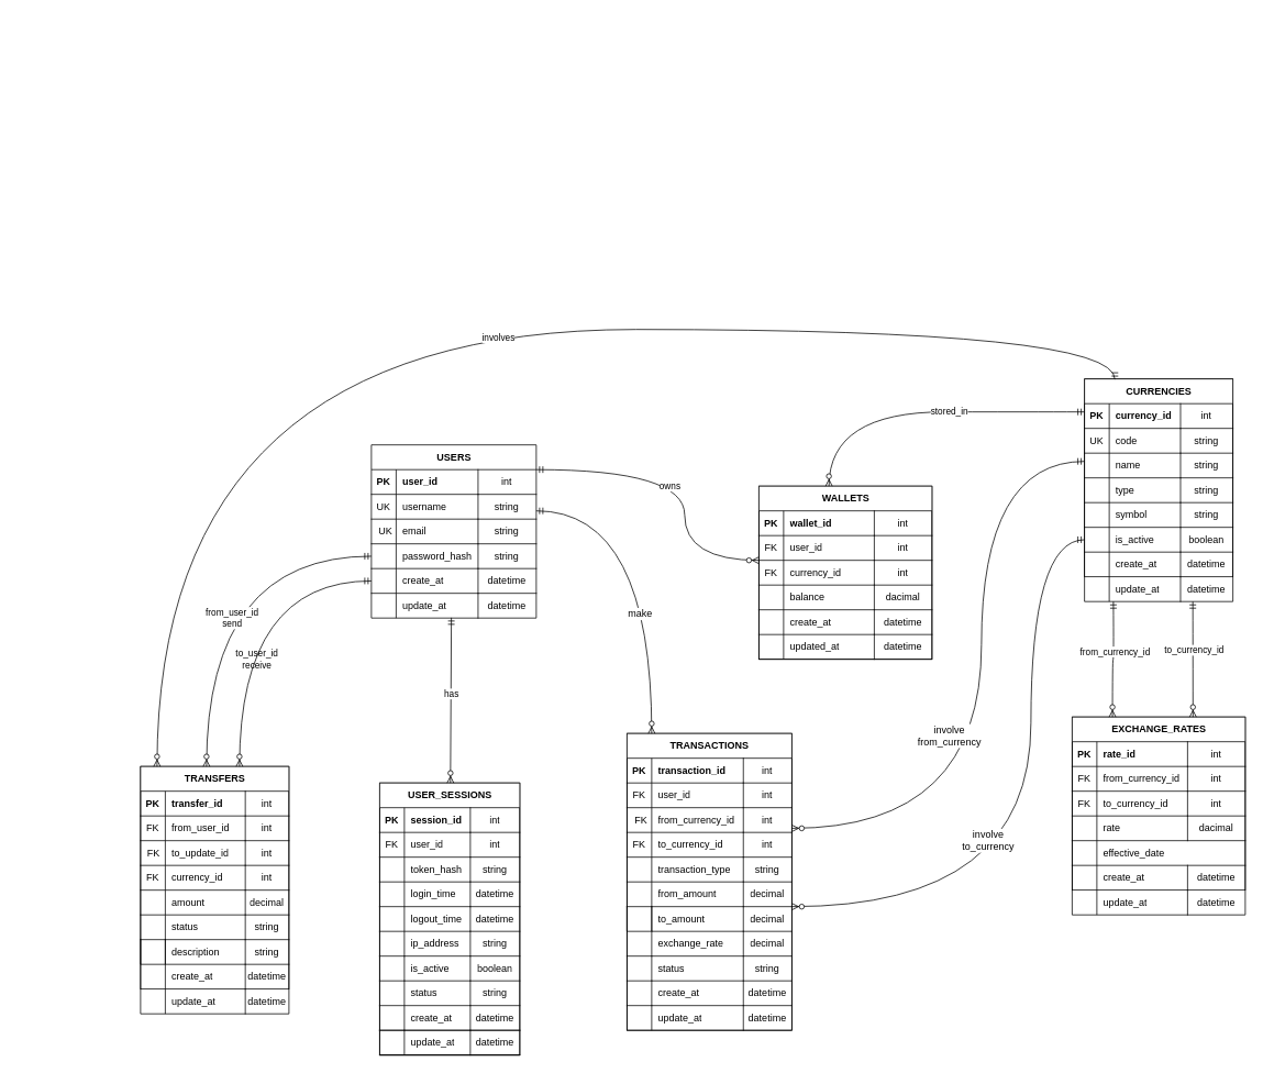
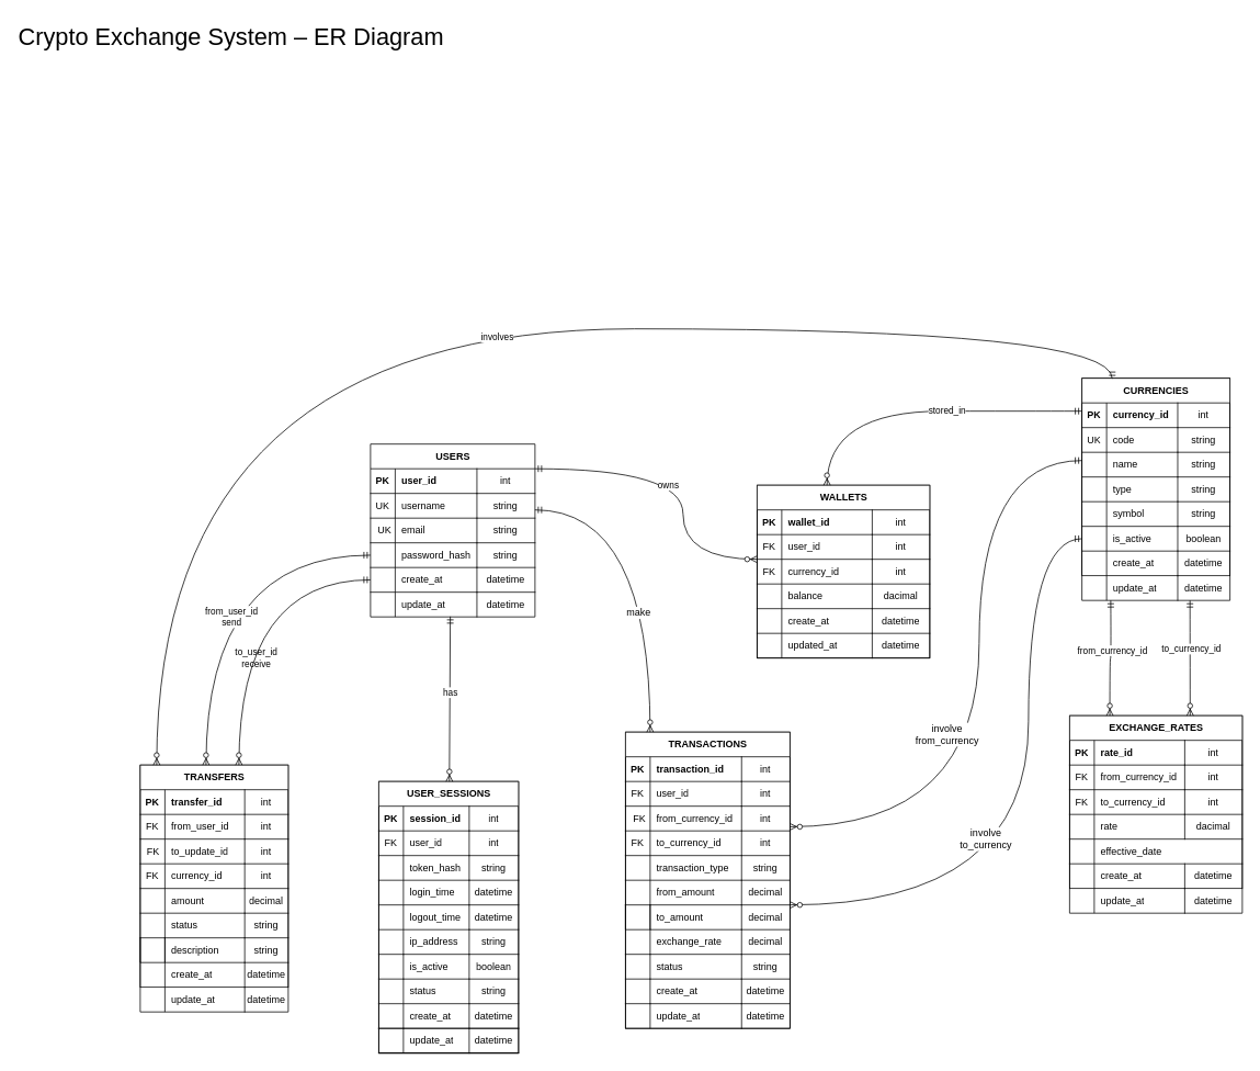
+ <mxCell id="280" value="&lt;font style=&quot;font-size: 29px;&quot;&gt;Crypto Exchange System – ER Diagram&lt;/font&gt;" style="text;whiteSpace=wrap;html=1;" vertex="1" parent="1"><mxGeometry x="20" y="20" width="850" height="140" as="geometry" /></mxCell>
